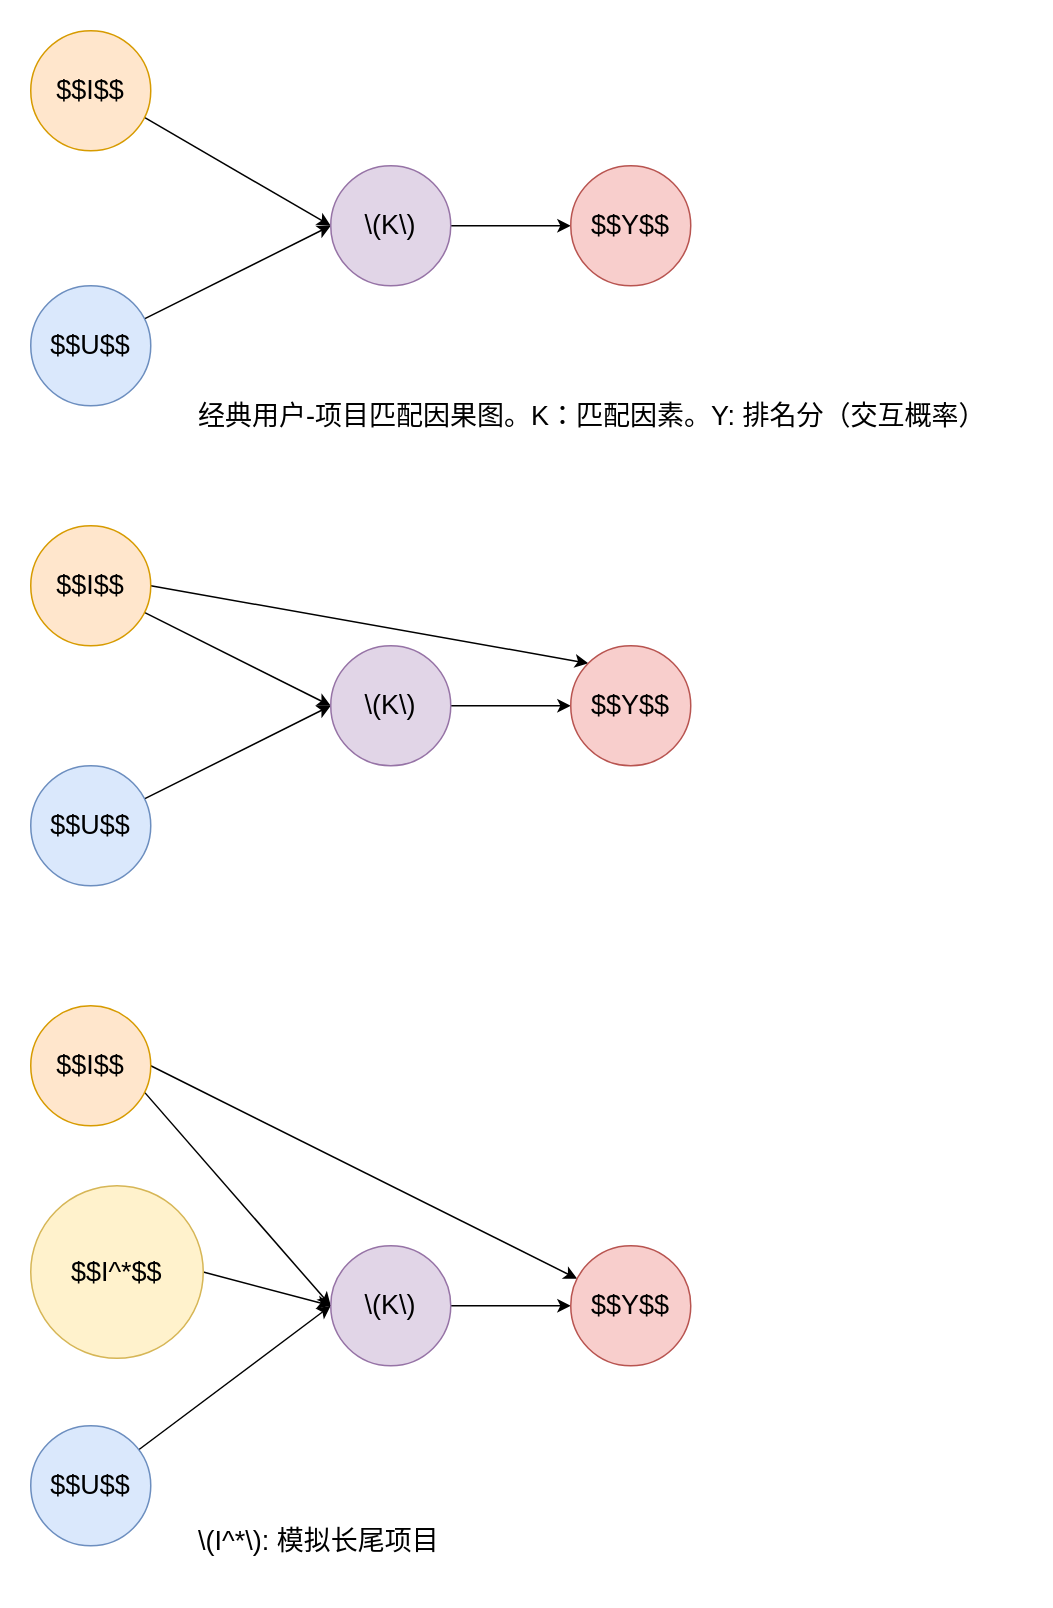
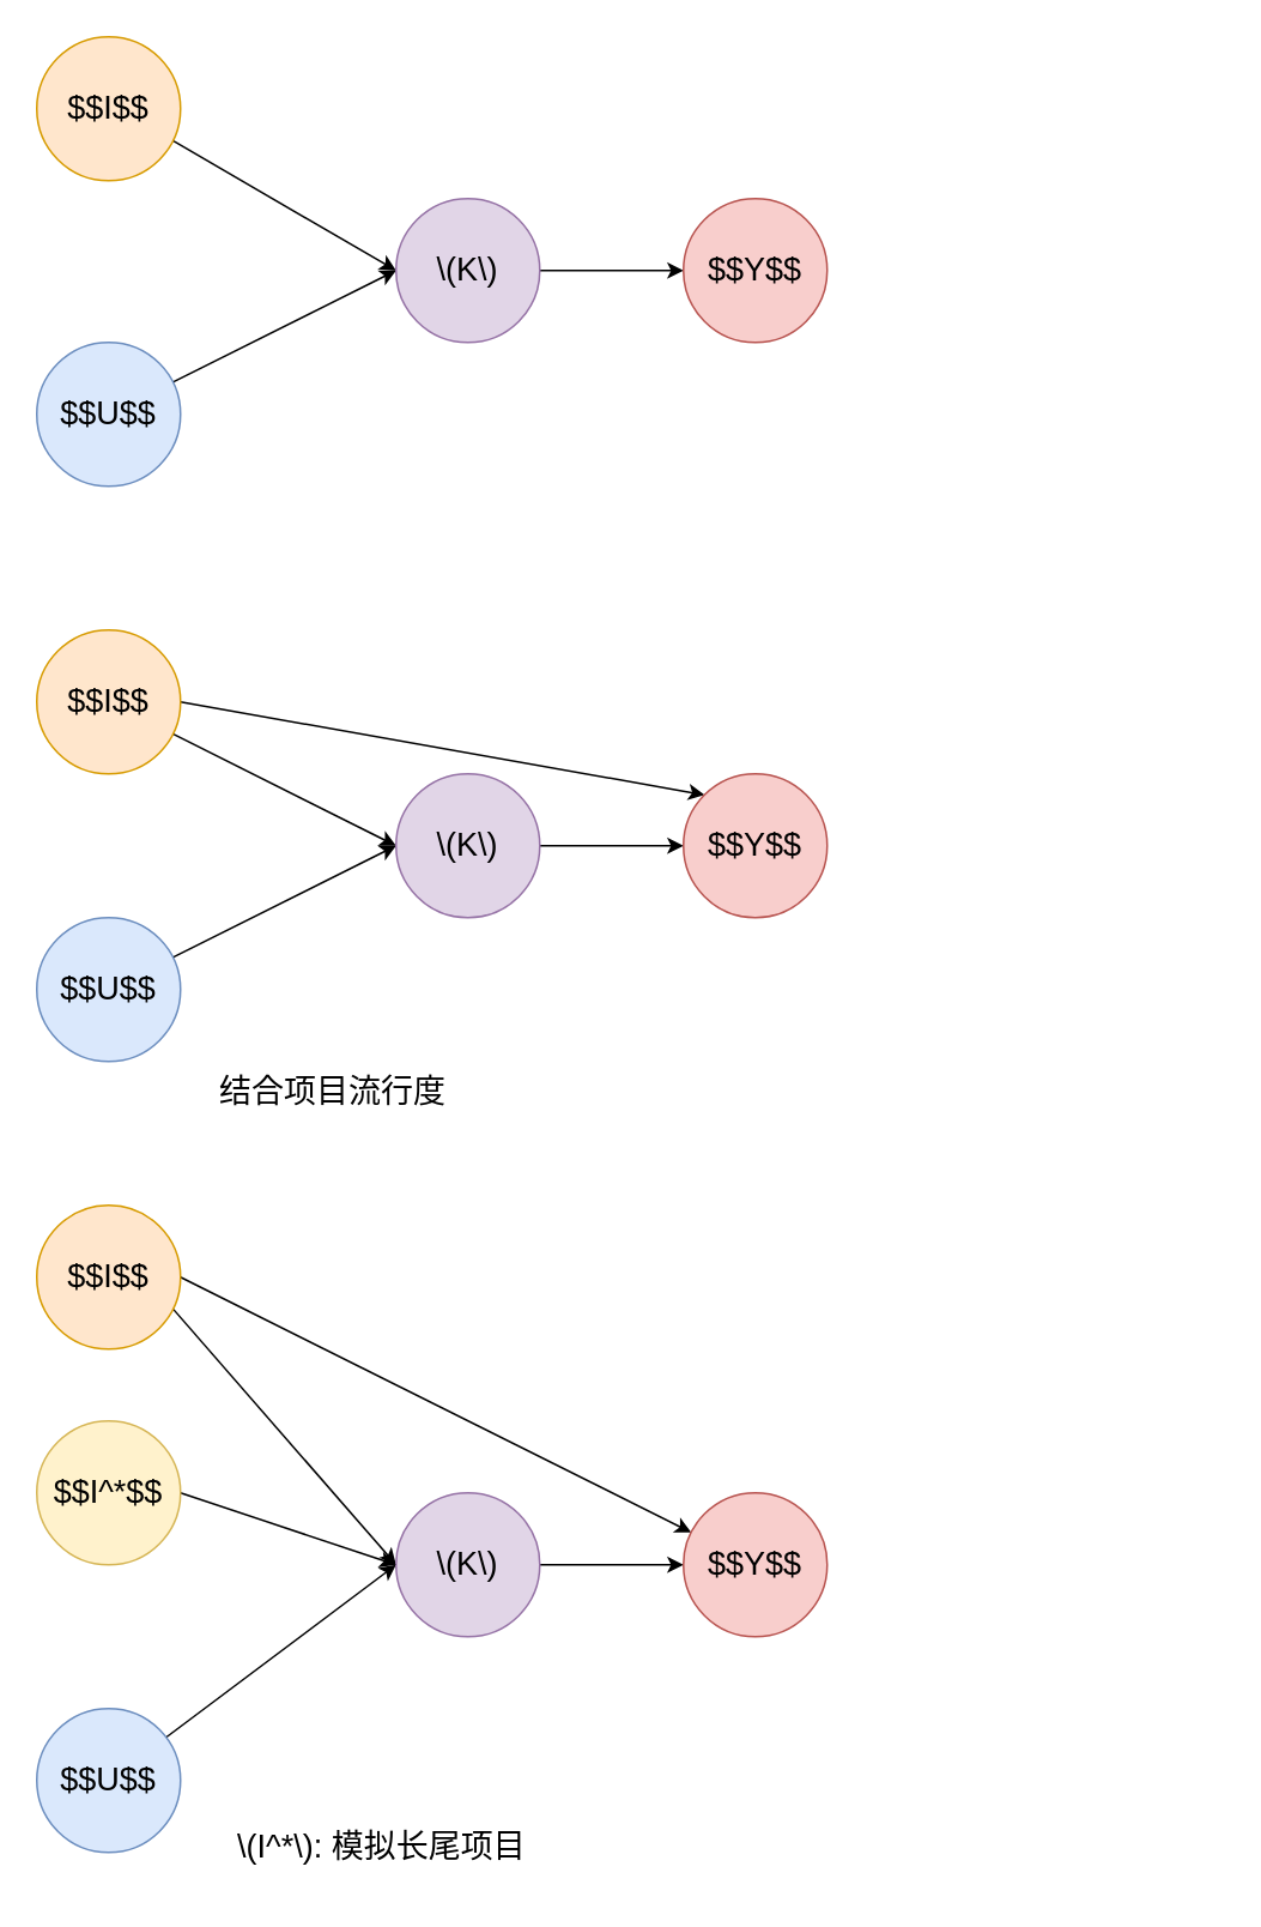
- <mxCell id="9" value="经典用户-项目匹配因果图。K：匹配因素。Y: 排名分（交互概率）" style="text;whiteSpace=wrap;fontSize=18;" parent="1" vertex="1"><mxGeometry x="130" y="260" width="550" height="40" as="geometry" /></mxCell>
+ <mxCell id="10" value="结合项目流行度" style="text;whiteSpace=wrap;fontSize=18;" parent="1" vertex="1"><mxGeometry x="120" y="590" width="130" height="40" as="geometry" /></mxCell>
- <mxCell id="28" value="&lt;font style=&quot;font-size: 18px;&quot;&gt;$$I^*$$&lt;/font&gt;" style="ellipse;whiteSpace=wrap;html=1;aspect=fixed;fillColor=#fff2cc;strokeColor=#d6b656;" parent="1" vertex="1"><mxGeometry x="20" y="790" width="115" height="115" as="geometry" /></mxCell>
+ <mxCell id="28" value="&lt;font style=&quot;font-size: 18px;&quot;&gt;$$I^*$$&lt;/font&gt;" style="ellipse;whiteSpace=wrap;html=1;aspect=fixed;fillColor=#fff2cc;strokeColor=#d6b656;" parent="1" vertex="1"><mxGeometry x="20" y="790" width="80" height="80" as="geometry" /></mxCell>
